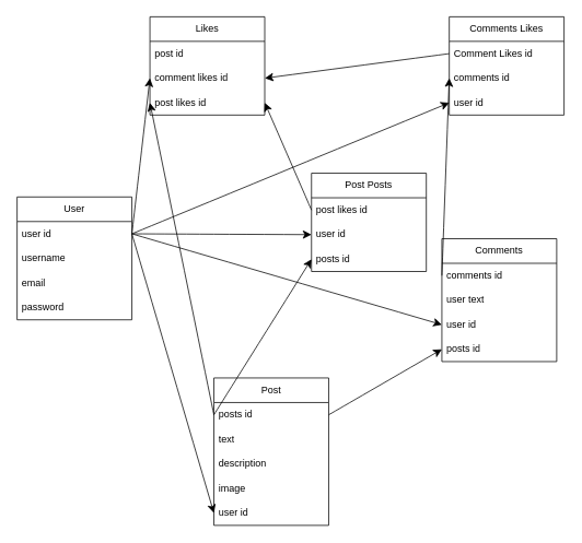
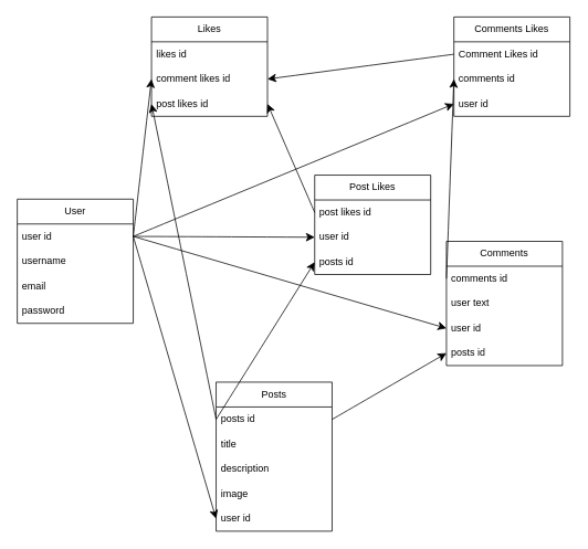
- <mxCell id="19" value="post id" style="text;strokeColor=none;fillColor=none;align=left;verticalAlign=middle;spacingLeft=4;spacingRight=4;overflow=hidden;points=[[0,0.5],[1,0.5]];portConstraint=eastwest;rotatable=0;whiteSpace=wrap;html=1;" parent="18" vertex="1"><mxGeometry y="30" width="140" height="30" as="geometry" /></mxCell>
+ <mxCell id="19" value="likes id" style="text;strokeColor=none;fillColor=none;align=left;verticalAlign=middle;spacingLeft=4;spacingRight=4;overflow=hidden;points=[[0,0.5],[1,0.5]];portConstraint=eastwest;rotatable=0;whiteSpace=wrap;html=1;" parent="18" vertex="1"><mxGeometry y="30" width="140" height="30" as="geometry" /></mxCell>
- <mxCell id="27" value="Post Posts" style="swimlane;fontStyle=0;childLayout=stackLayout;horizontal=1;startSize=30;horizontalStack=0;resizeParent=1;resizeParentMax=0;resizeLast=0;collapsible=1;marginBottom=0;whiteSpace=wrap;html=1;" vertex="1" parent="1"><mxGeometry x="379" y="211" width="140" height="120" as="geometry" /></mxCell>
+ <mxCell id="27" value="Post Likes" style="swimlane;fontStyle=0;childLayout=stackLayout;horizontal=1;startSize=30;horizontalStack=0;resizeParent=1;resizeParentMax=0;resizeLast=0;collapsible=1;marginBottom=0;whiteSpace=wrap;html=1;" vertex="1" parent="1"><mxGeometry x="379" y="211" width="140" height="120" as="geometry" /></mxCell>
- <mxCell id="7" value="Post" style="swimlane;fontStyle=0;childLayout=stackLayout;horizontal=1;startSize=30;horizontalStack=0;resizeParent=1;resizeParentMax=0;resizeLast=0;collapsible=1;marginBottom=0;whiteSpace=wrap;html=1;" parent="1" vertex="1"><mxGeometry x="260" y="461" width="140" height="180" as="geometry" /></mxCell>
+ <mxCell id="7" value="Posts" style="swimlane;fontStyle=0;childLayout=stackLayout;horizontal=1;startSize=30;horizontalStack=0;resizeParent=1;resizeParentMax=0;resizeLast=0;collapsible=1;marginBottom=0;whiteSpace=wrap;html=1;" parent="1" vertex="1"><mxGeometry x="260" y="461" width="140" height="180" as="geometry" /></mxCell>
- <mxCell id="9" value="text" style="text;strokeColor=none;fillColor=none;align=left;verticalAlign=middle;spacingLeft=4;spacingRight=4;overflow=hidden;points=[[0,0.5],[1,0.5]];portConstraint=eastwest;rotatable=0;whiteSpace=wrap;html=1;" parent="7" vertex="1"><mxGeometry y="60" width="140" height="30" as="geometry" /></mxCell>
+ <mxCell id="9" value="title" style="text;strokeColor=none;fillColor=none;align=left;verticalAlign=middle;spacingLeft=4;spacingRight=4;overflow=hidden;points=[[0,0.5],[1,0.5]];portConstraint=eastwest;rotatable=0;whiteSpace=wrap;html=1;" parent="7" vertex="1"><mxGeometry y="60" width="140" height="30" as="geometry" /></mxCell>
